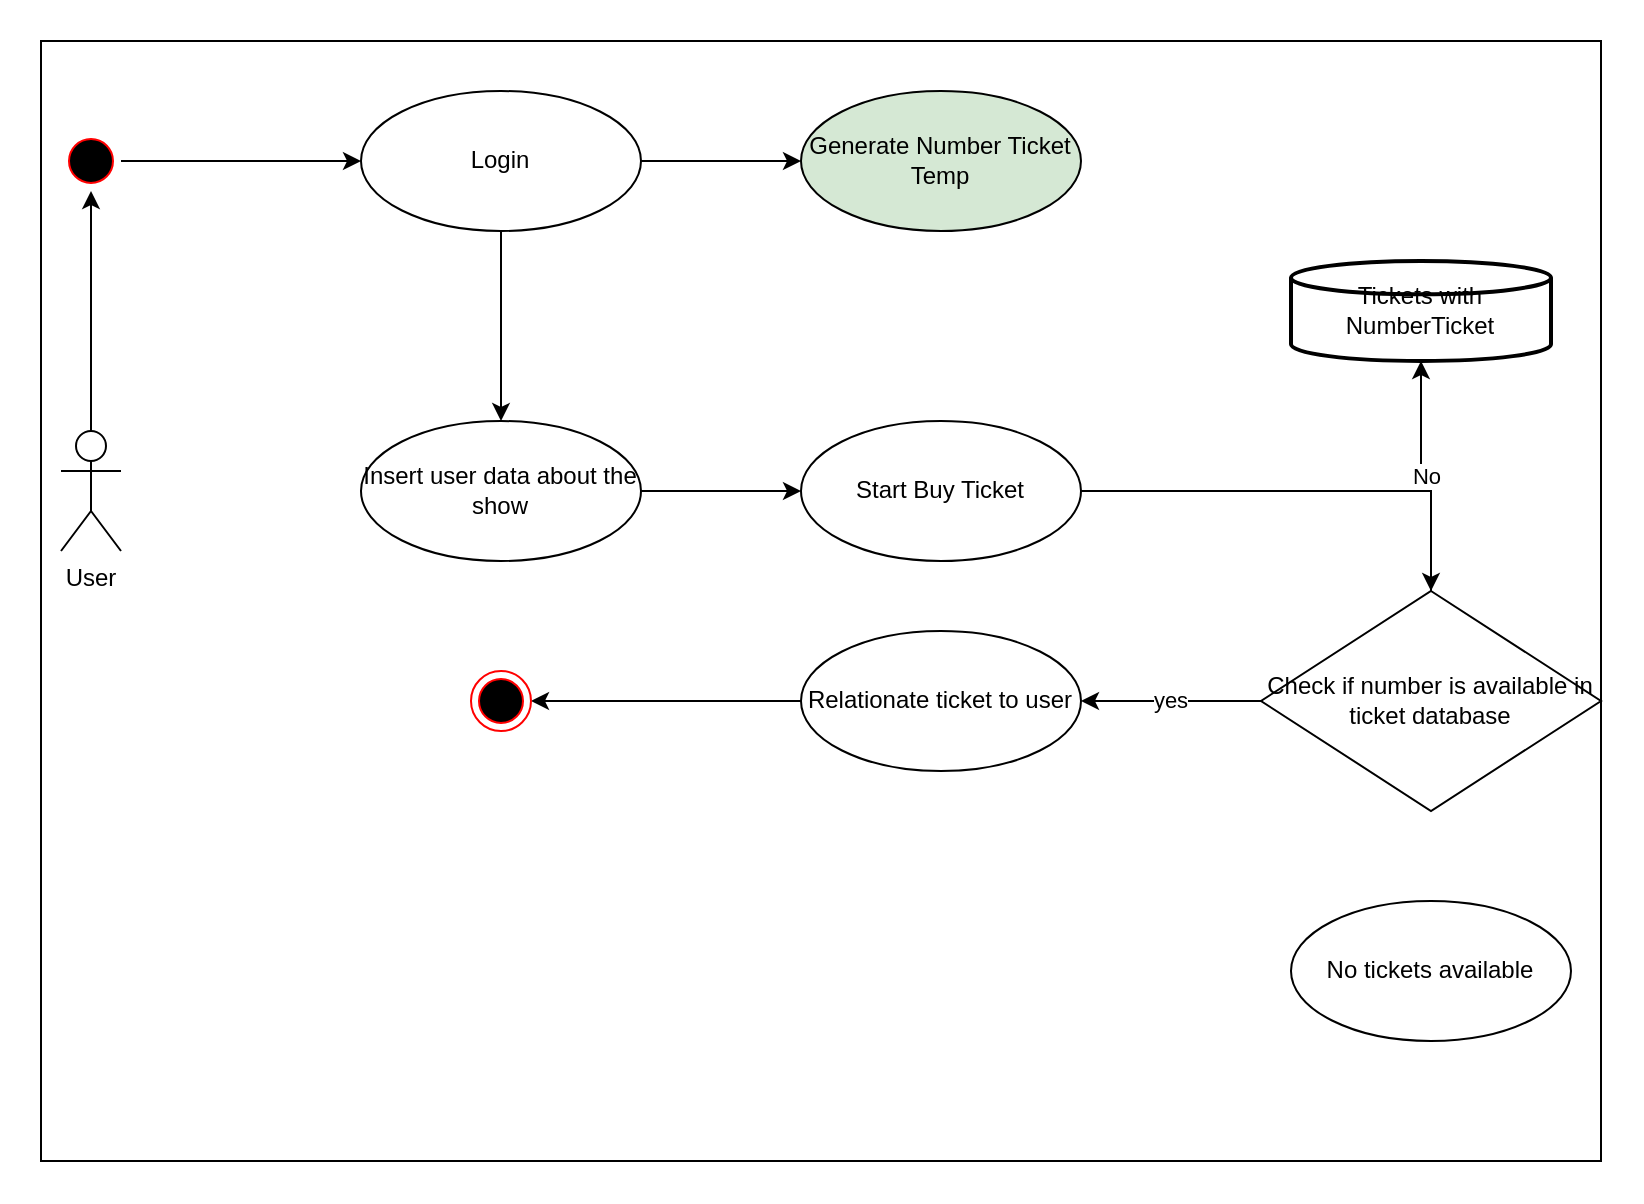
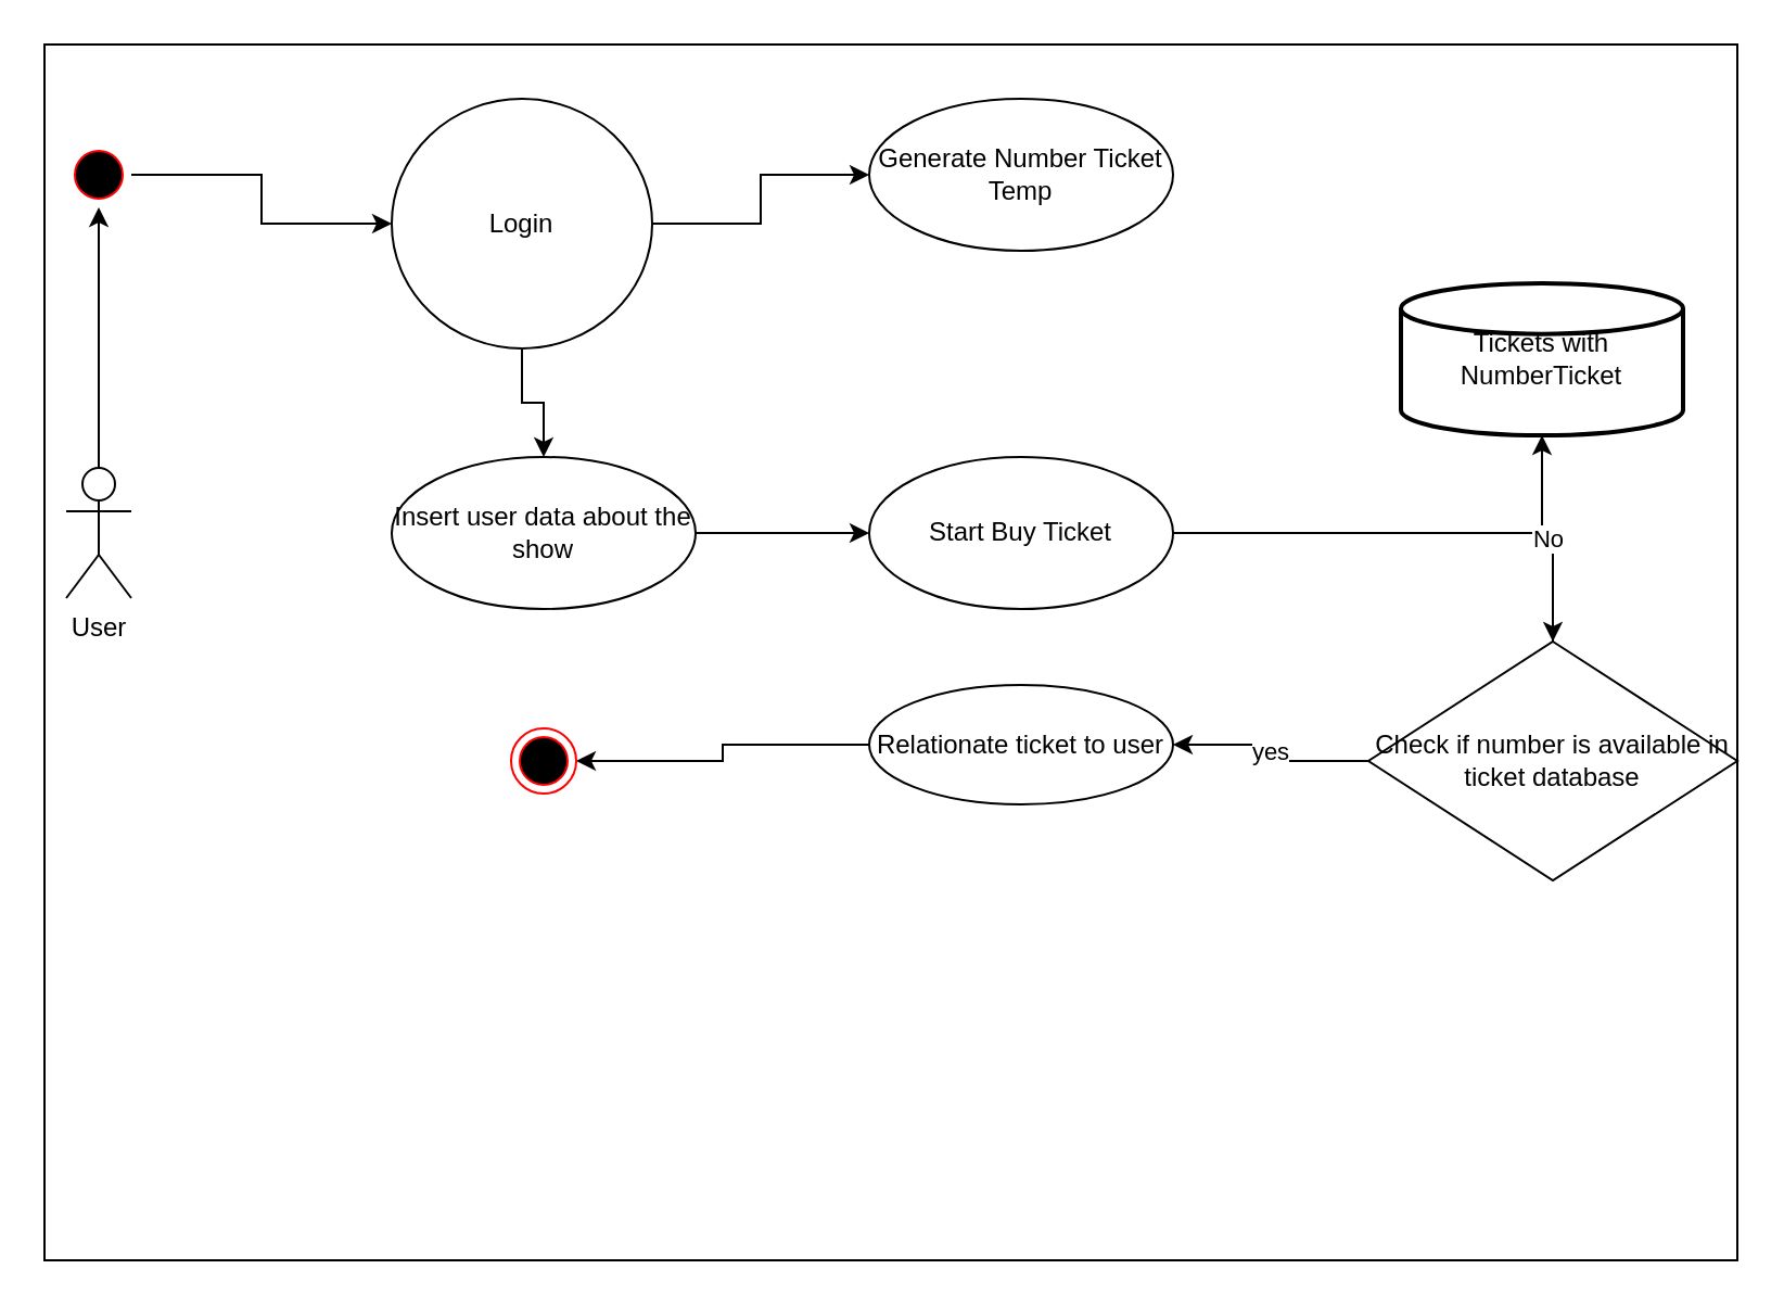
- <mxCell id="5" value="Login" style="ellipse;whiteSpace=wrap;html=1;" vertex="1" parent="1"><mxGeometry x="180" y="45" width="140" height="70" as="geometry" /></mxCell>
+ <mxCell id="5" value="Login" style="ellipse;whiteSpace=wrap;html=1;" vertex="1" parent="1"><mxGeometry x="180" y="45" width="120" height="115" as="geometry" /></mxCell>
- <mxCell id="6" value="Generate Number Ticket Temp" style="ellipse;whiteSpace=wrap;html=1;fillColor=#d5e8d4;" vertex="1" parent="1"><mxGeometry x="400" y="45" width="140" height="70" as="geometry" /></mxCell>
+ <mxCell id="6" value="Generate Number Ticket Temp" style="ellipse;whiteSpace=wrap;html=1;" vertex="1" parent="1"><mxGeometry x="400" y="45" width="140" height="70" as="geometry" /></mxCell>
- <mxCell id="20" value="Tickets with NumberTicket" style="strokeWidth=2;html=1;shape=mxgraph.flowchart.database;whiteSpace=wrap;" vertex="1" parent="1"><mxGeometry x="645" y="130" width="130" height="50" as="geometry" /></mxCell>
+ <mxCell id="20" value="Tickets with NumberTicket" style="strokeWidth=2;html=1;shape=mxgraph.flowchart.database;whiteSpace=wrap;" vertex="1" parent="1"><mxGeometry x="645" y="130" width="130" height="70" as="geometry" /></mxCell>
- <mxCell id="15" value="Relationate ticket to user" style="ellipse;whiteSpace=wrap;html=1;" vertex="1" parent="1"><mxGeometry x="400" y="315" width="140" height="70" as="geometry" /></mxCell>
+ <mxCell id="15" value="Relationate ticket to user" style="ellipse;whiteSpace=wrap;html=1;" vertex="1" parent="1"><mxGeometry x="400" y="315" width="140" height="55" as="geometry" /></mxCell>
- <mxCell id="16" value="No tickets available" style="ellipse;whiteSpace=wrap;html=1;" vertex="1" parent="1"><mxGeometry x="645" y="450" width="140" height="70" as="geometry" /></mxCell>
